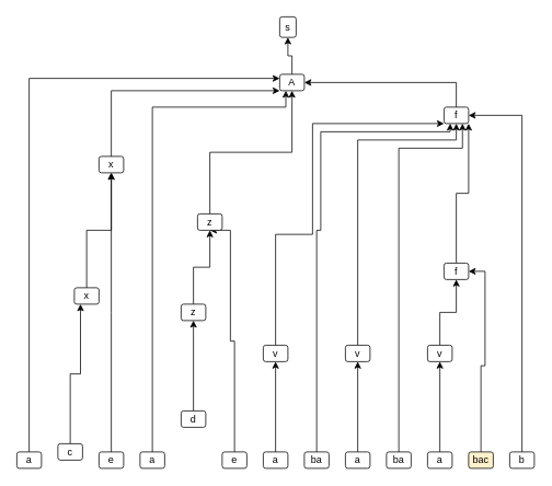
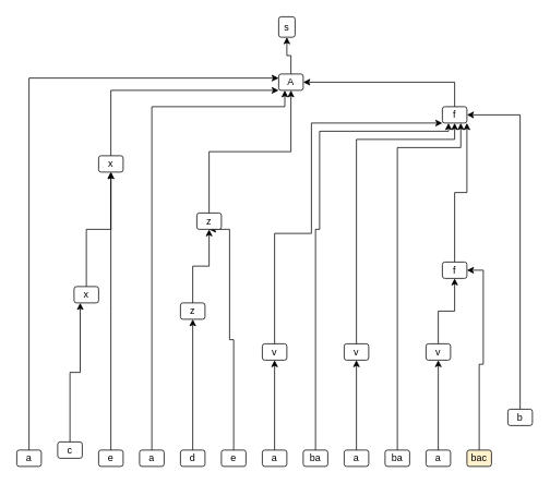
- <mxCell id="11" value="d" style="rounded=1;whiteSpace=wrap;html=1;" vertex="1" parent="1"><mxGeometry x="220" y="500" width="30" height="20" as="geometry" /></mxCell>
+ <mxCell id="11" value="d" style="rounded=1;whiteSpace=wrap;html=1;" vertex="1" parent="1"><mxGeometry x="220" y="550" width="30" height="20" as="geometry" /></mxCell>
- <mxCell id="27" value="b" style="rounded=1;whiteSpace=wrap;html=1;" vertex="1" parent="1"><mxGeometry x="620" y="550" width="30" height="20" as="geometry" /></mxCell>
+ <mxCell id="27" value="b" style="rounded=1;whiteSpace=wrap;html=1;" vertex="1" parent="1"><mxGeometry x="620" y="500" width="30" height="20" as="geometry" /></mxCell>
